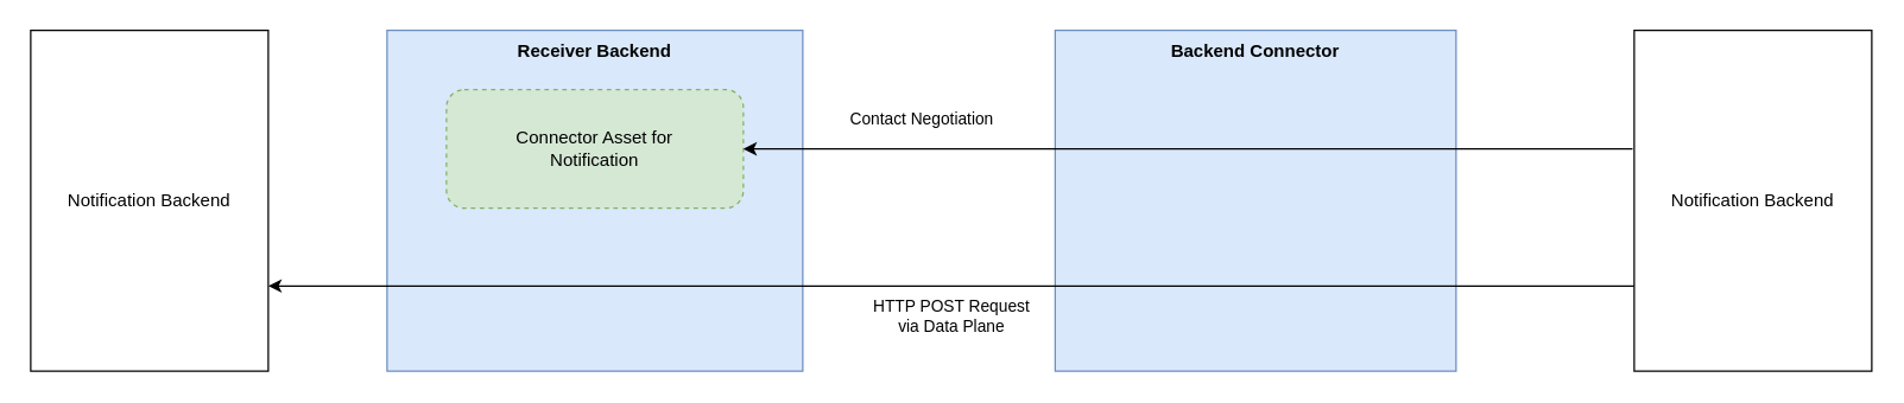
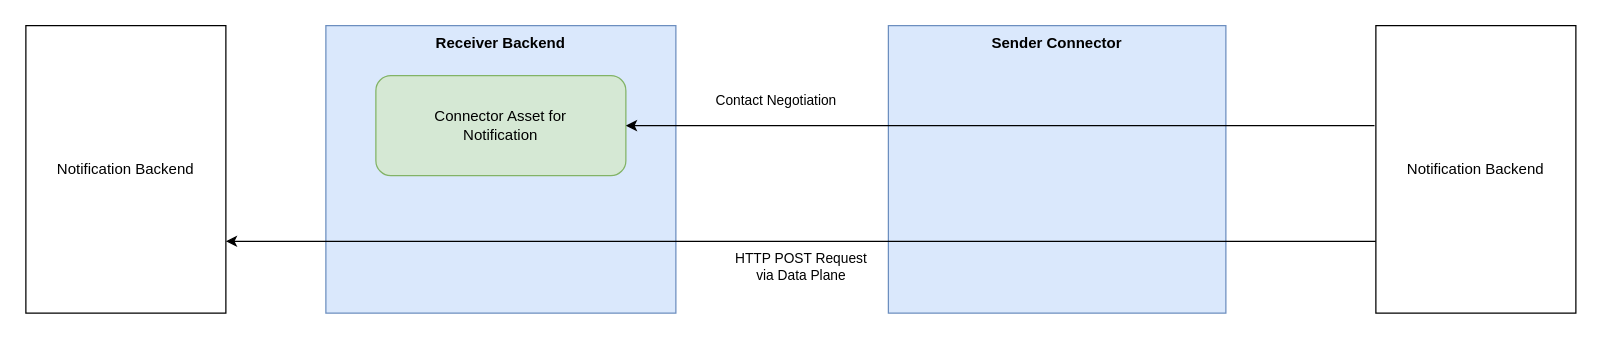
- <mxCell id="3" value="Backend Connector" style="rounded=0;whiteSpace=wrap;html=1;verticalAlign=top;fillColor=#dae8fc;strokeColor=#6c8ebf;fontStyle=1" parent="1" vertex="1"><mxGeometry x="710" y="20" width="270" height="230" as="geometry" /></mxCell>
+ <mxCell id="3" value="Sender Connector" style="rounded=0;whiteSpace=wrap;html=1;verticalAlign=top;fillColor=#dae8fc;strokeColor=#6c8ebf;fontStyle=1" parent="1" vertex="1"><mxGeometry x="710" y="20" width="270" height="230" as="geometry" /></mxCell>
- <mxCell id="4" value="Connector Asset for&lt;br&gt;Notification" style="rounded=1;whiteSpace=wrap;html=1;fillColor=#d5e8d4;strokeColor=#82b366;dashed=1;" parent="1" vertex="1"><mxGeometry x="300" y="60" width="200" height="80" as="geometry" /></mxCell>
+ <mxCell id="4" value="Connector Asset for&lt;br&gt;Notification" style="rounded=1;whiteSpace=wrap;html=1;fillColor=#d5e8d4;strokeColor=#82b366;" parent="1" vertex="1"><mxGeometry x="300" y="60" width="200" height="80" as="geometry" /></mxCell>
